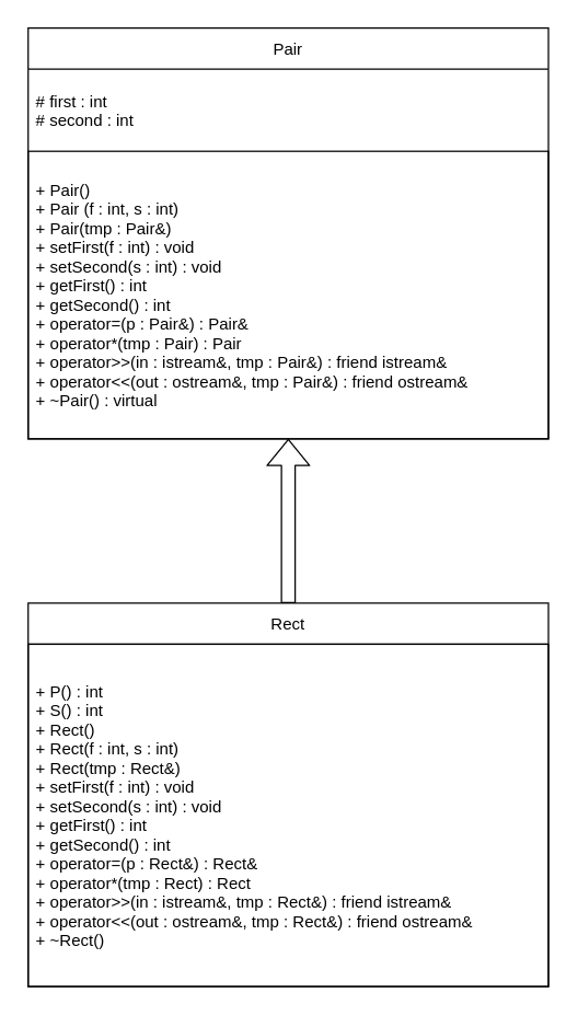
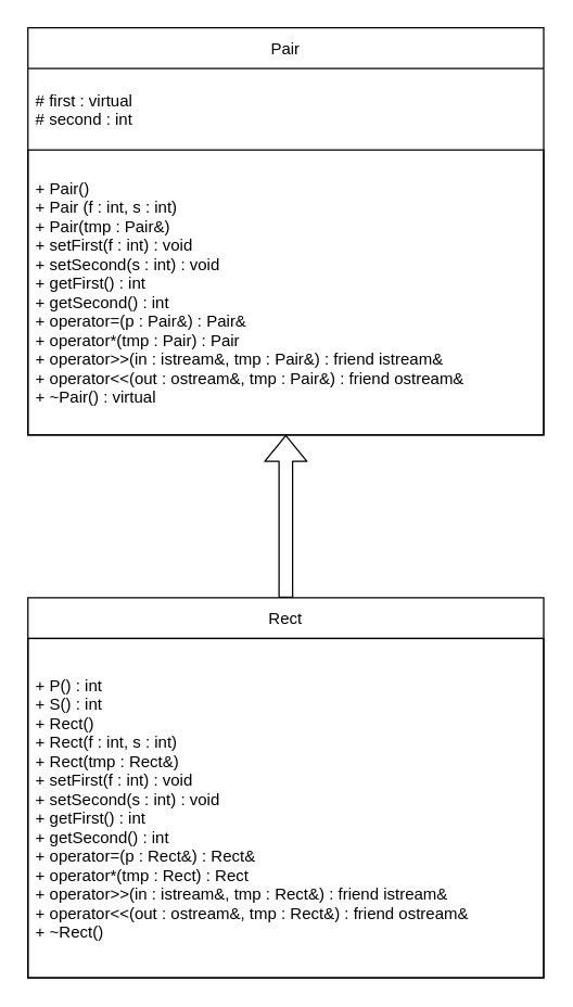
- <mxCell id="3" value="# first : int&#10;# second : int" style="text;strokeColor=none;fillColor=none;align=left;verticalAlign=middle;spacingLeft=4;spacingRight=4;overflow=hidden;points=[[0,0.5],[1,0.5]];portConstraint=eastwest;rotatable=0;" vertex="1" parent="2"><mxGeometry y="30" width="380" height="60" as="geometry" /></mxCell>
+ <mxCell id="3" value="# first : virtual&#10;# second : int" style="text;strokeColor=none;fillColor=none;align=left;verticalAlign=middle;spacingLeft=4;spacingRight=4;overflow=hidden;points=[[0,0.5],[1,0.5]];portConstraint=eastwest;rotatable=0;" vertex="1" parent="2"><mxGeometry y="30" width="380" height="60" as="geometry" /></mxCell>
